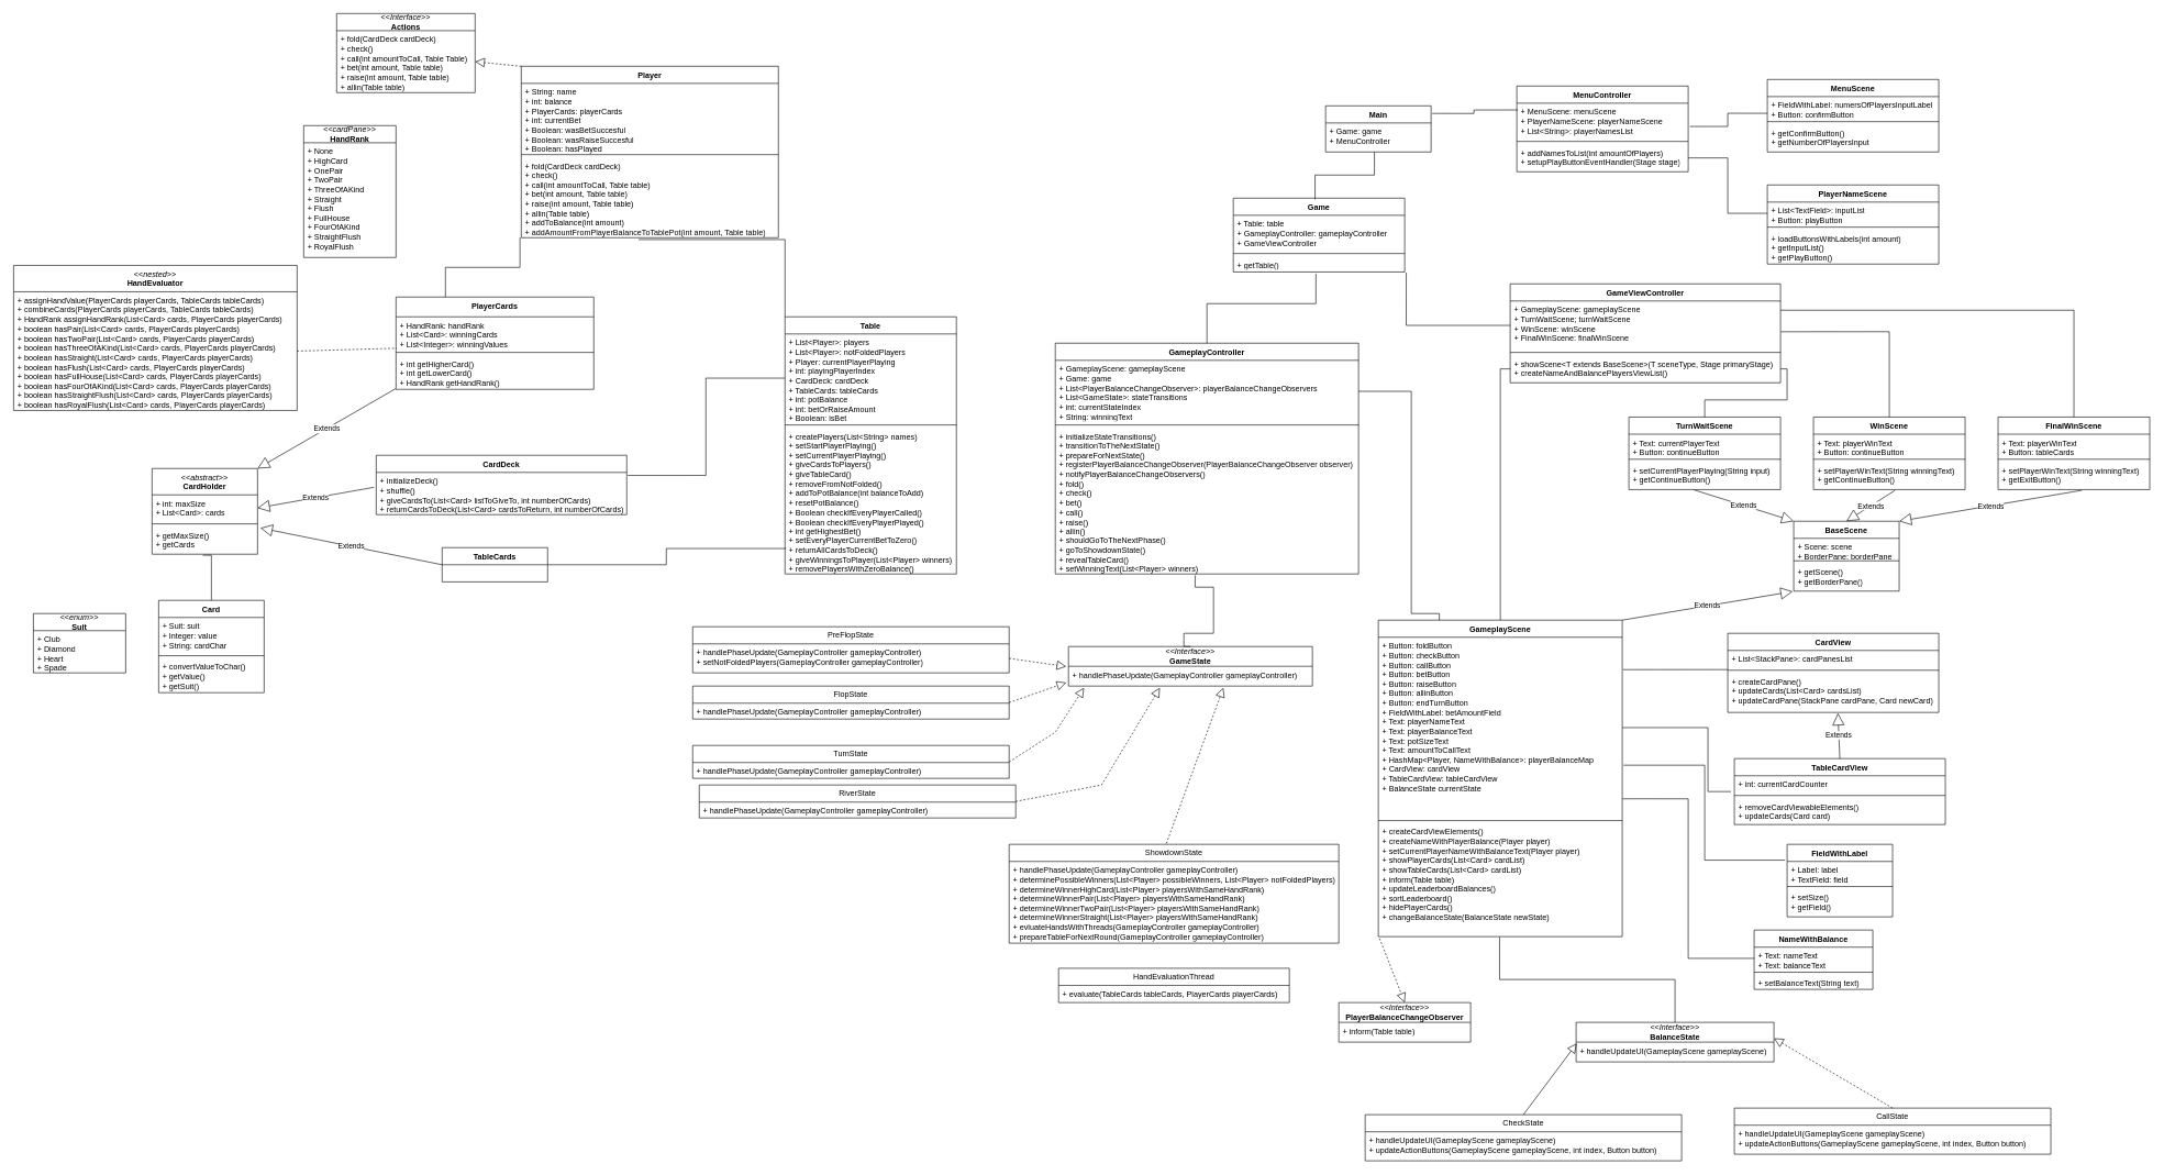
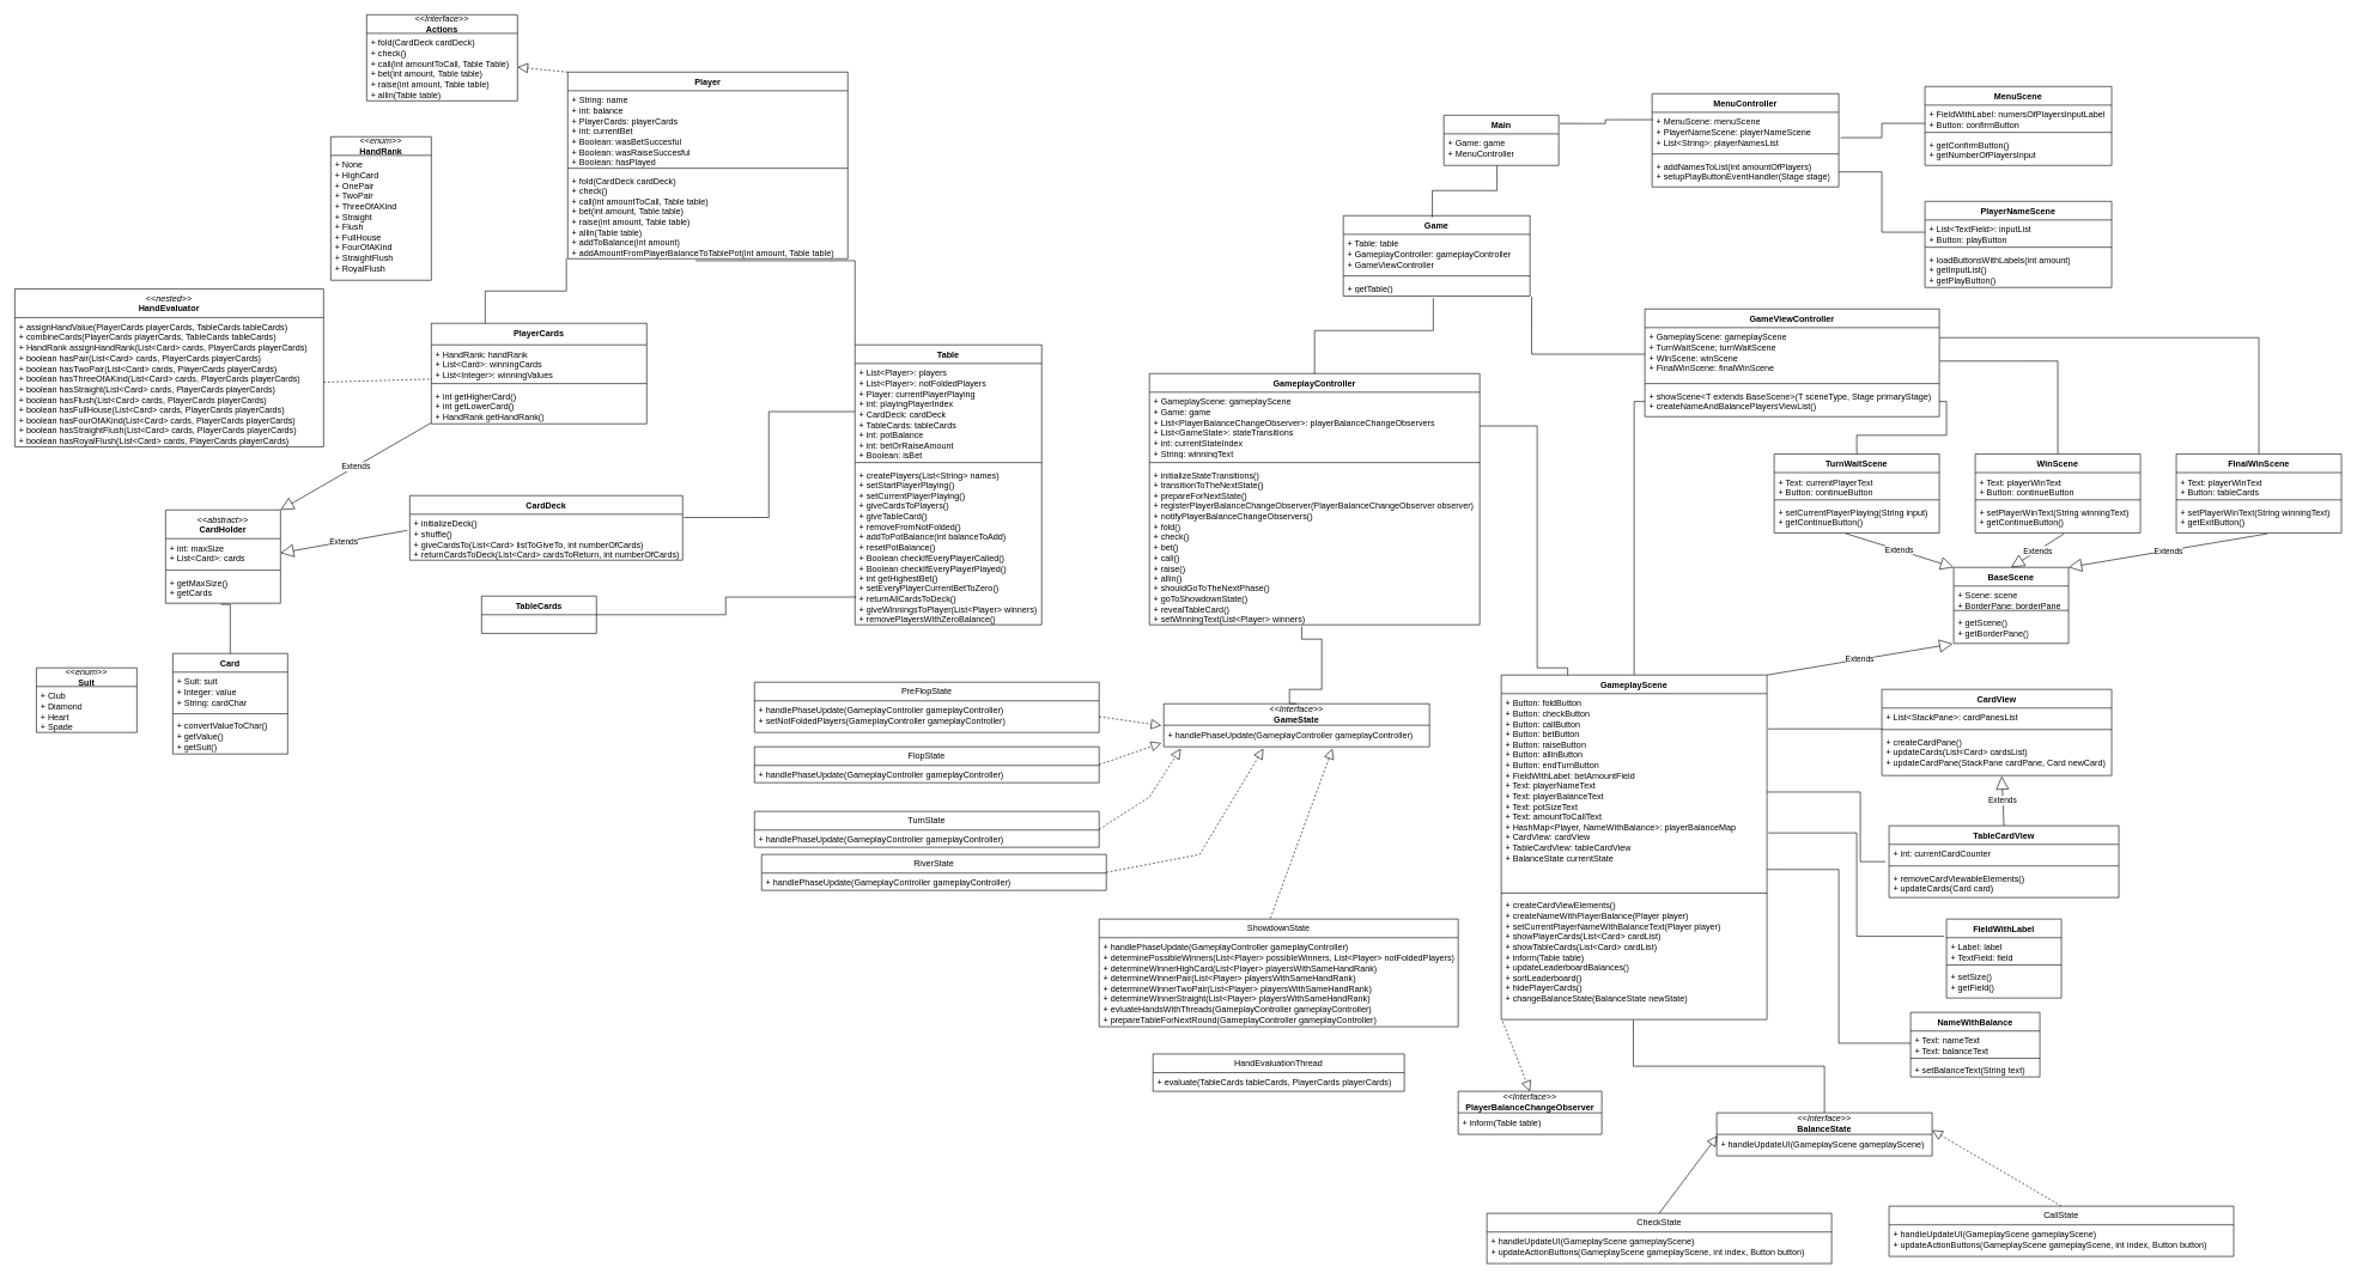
- <mxCell id="105" value="&amp;lt;&amp;lt;&lt;i&gt;cardPane&lt;/i&gt;&amp;gt;&amp;gt;&lt;div&gt;&lt;b&gt;HandRank&lt;/b&gt;&lt;/div&gt;" style="swimlane;fontStyle=0;childLayout=stackLayout;horizontal=1;startSize=26;fillColor=none;horizontalStack=0;resizeParent=1;resizeParentMax=0;resizeLast=0;collapsible=1;marginBottom=0;whiteSpace=wrap;html=1;" vertex="1" parent="1"><mxGeometry x="460" y="190" width="140" height="200" as="geometry" /></mxCell>
+ <mxCell id="105" value="&amp;lt;&amp;lt;&lt;i&gt;enum&lt;/i&gt;&amp;gt;&amp;gt;&lt;div&gt;&lt;b&gt;HandRank&lt;/b&gt;&lt;/div&gt;" style="swimlane;fontStyle=0;childLayout=stackLayout;horizontal=1;startSize=26;fillColor=none;horizontalStack=0;resizeParent=1;resizeParentMax=0;resizeLast=0;collapsible=1;marginBottom=0;whiteSpace=wrap;html=1;" vertex="1" parent="1"><mxGeometry x="460" y="190" width="140" height="200" as="geometry" /></mxCell>
- <mxCell id="116" value="Extends" style="endArrow=block;endSize=16;endFill=0;html=1;rounded=0;exitX=0;exitY=0.5;exitDx=0;exitDy=0;entryX=1.027;entryY=0.054;entryDx=0;entryDy=0;entryPerimeter=0;" edge="1" parent="1" source="109" target="113"><mxGeometry width="160" relative="1" as="geometry"><mxPoint x="577" y="749" as="sourcePoint" /><mxPoint x="400" y="780" as="targetPoint" /></mxGeometry></mxCell>
